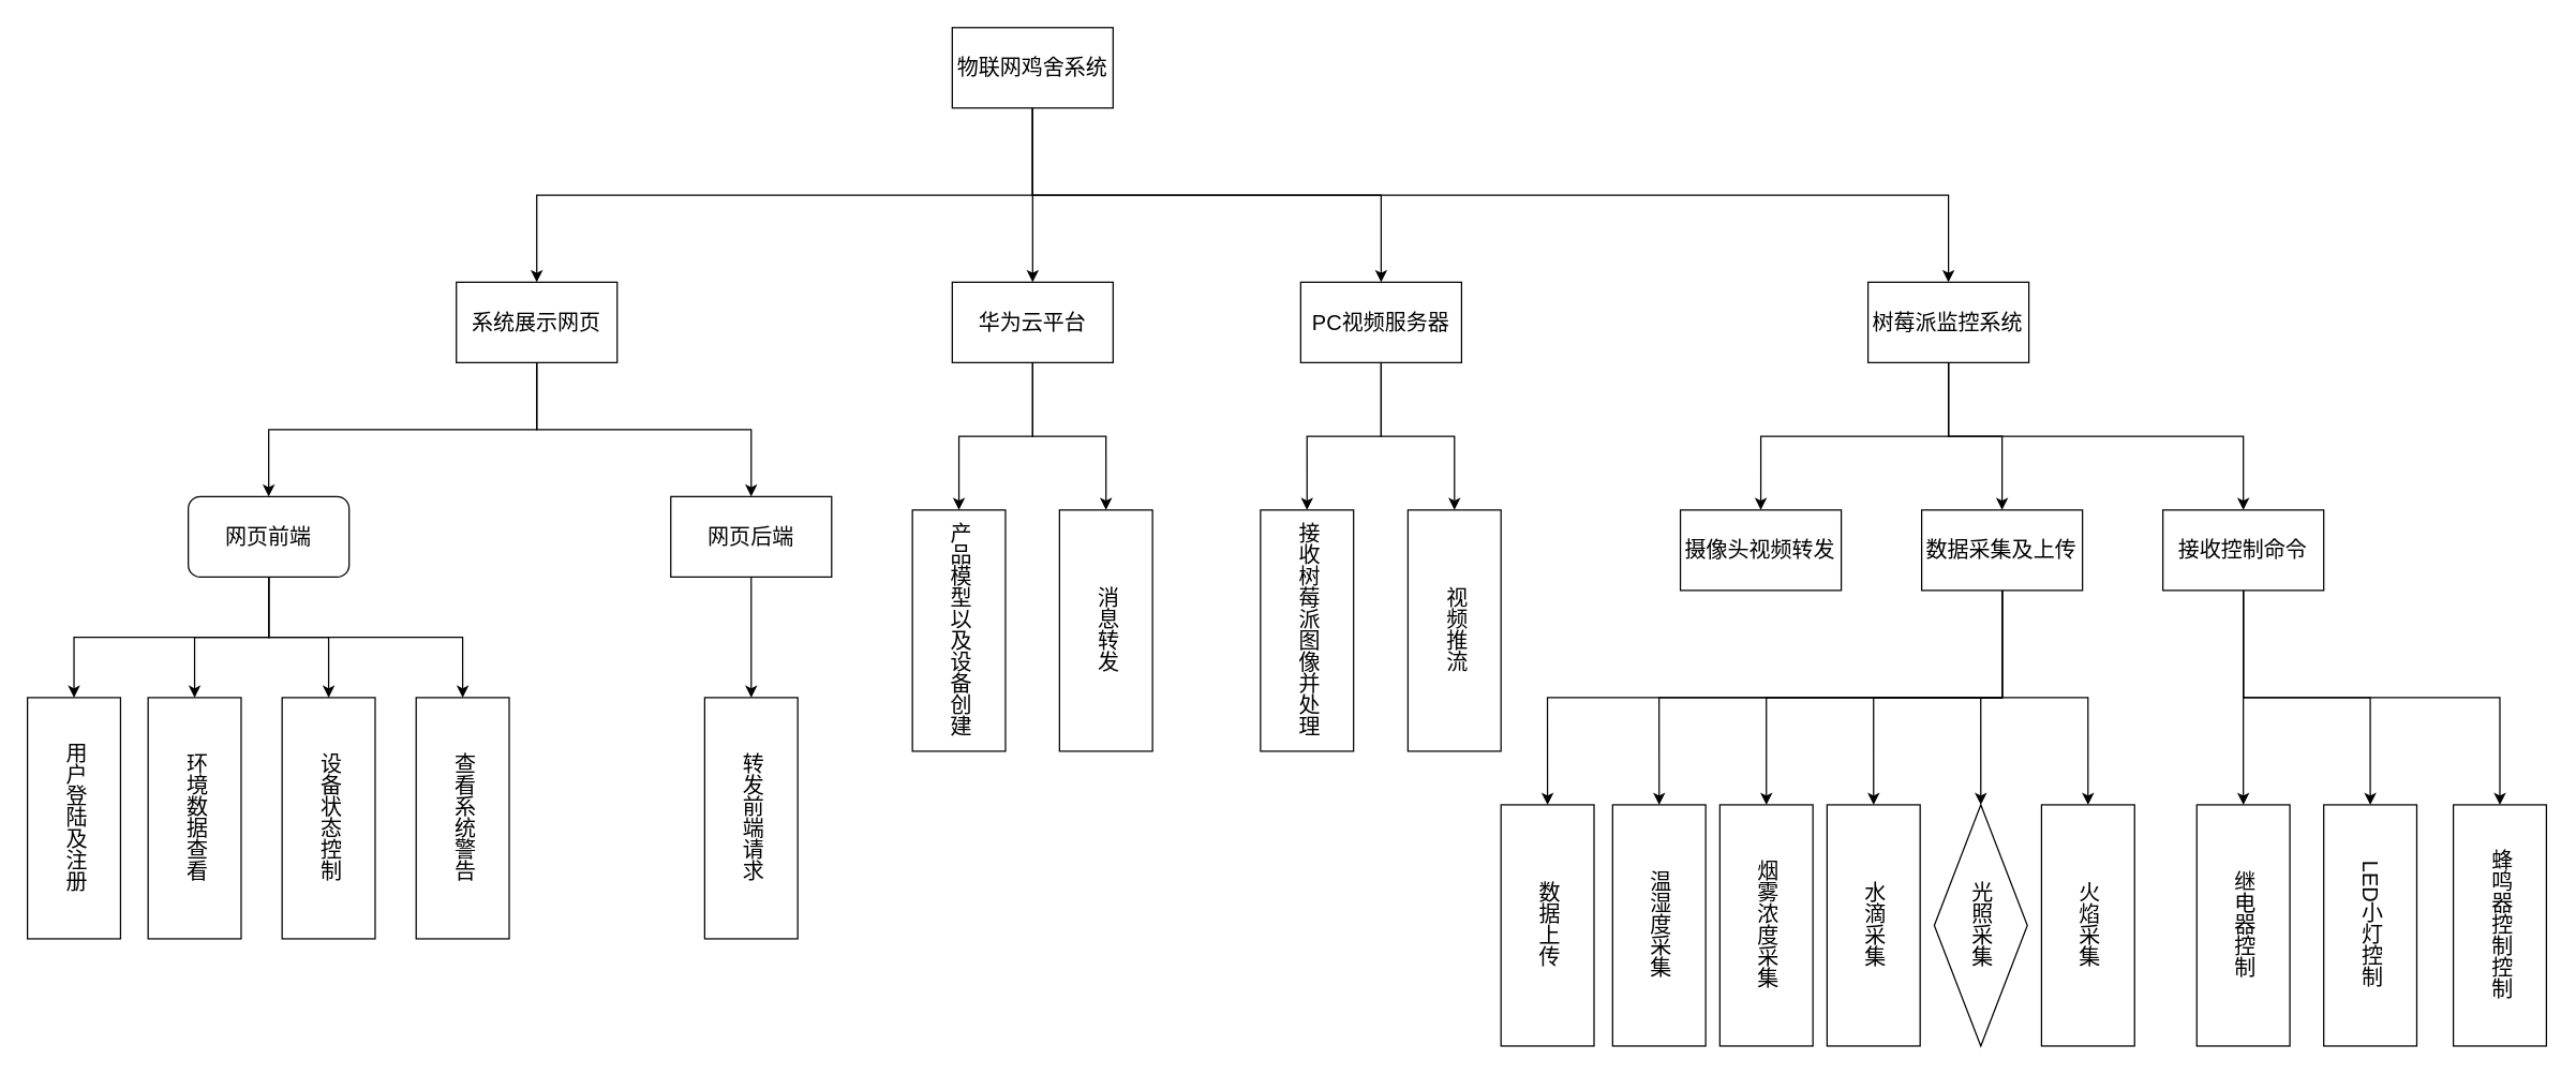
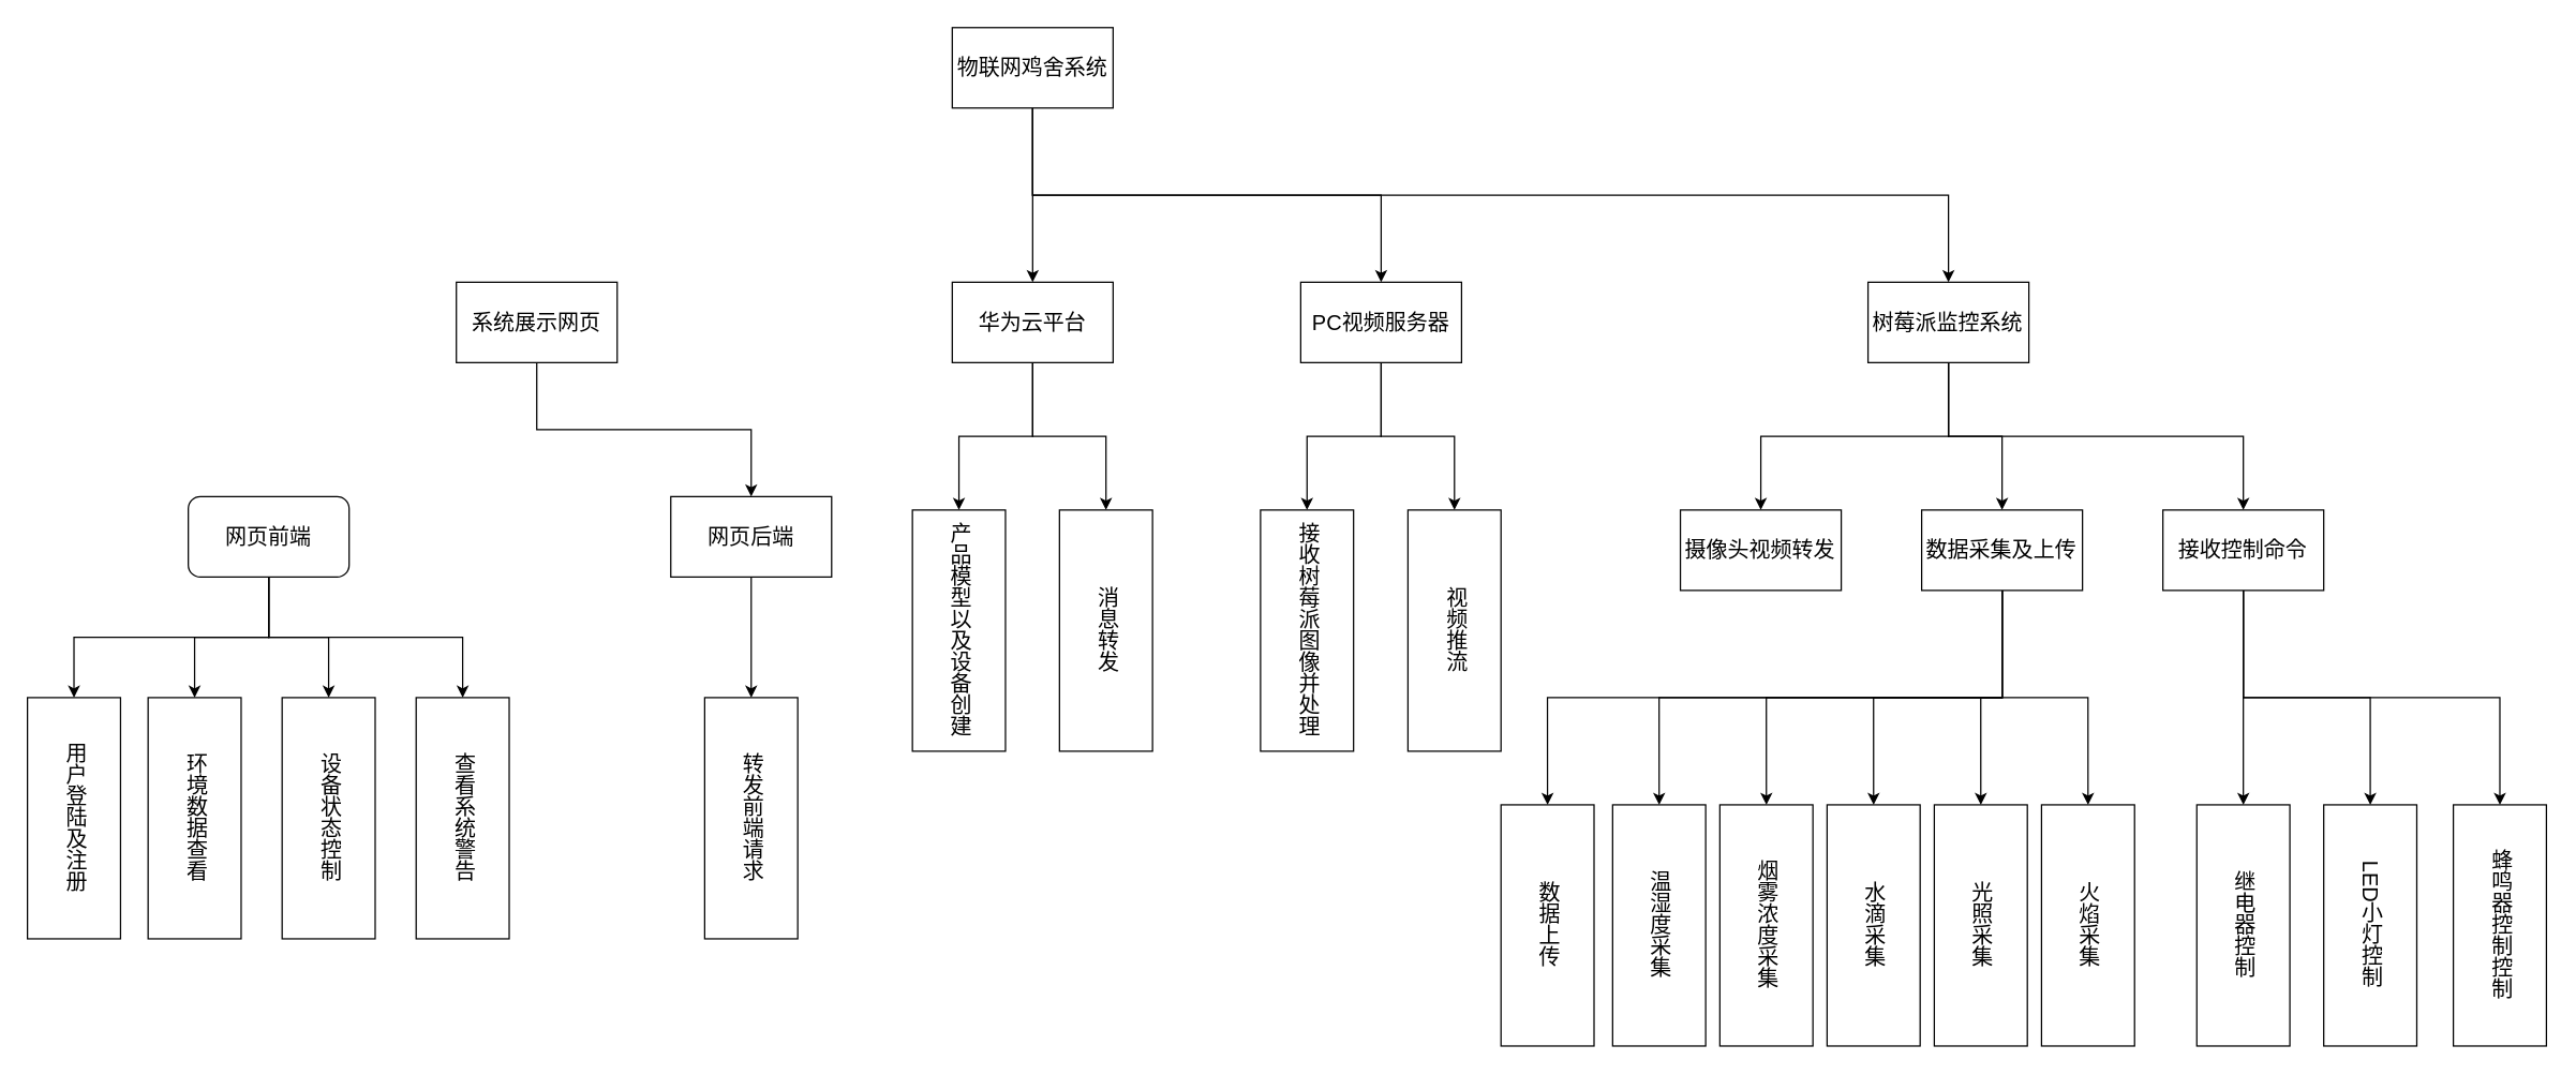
- <mxCell id="2" style="edgeStyle=orthogonalEdgeStyle;rounded=0;orthogonalLoop=1;jettySize=auto;html=1;exitX=0.5;exitY=1;exitDx=0;exitDy=0;entryX=0.5;entryY=0;entryDx=0;entryDy=0;" edge="1" parent="1" source="6" target="9"><mxGeometry relative="1" as="geometry"><mxPoint x="770" y="160" as="targetPoint" /></mxGeometry></mxCell>
- <mxCell id="7" style="edgeStyle=orthogonalEdgeStyle;rounded=0;orthogonalLoop=1;jettySize=auto;html=1;exitX=0.5;exitY=1;exitDx=0;exitDy=0;" edge="1" parent="1" source="9" target="21"><mxGeometry relative="1" as="geometry"><mxPoint x="310" y="340" as="targetPoint" /></mxGeometry></mxCell>
- <mxCell id="52" value="&lt;font style=&quot;font-size: 16px;&quot;&gt;光照采集&lt;/font&gt;" style="rhombus;whiteSpace=wrap;html=1;textDirection=vertical-lr;" vertex="1" parent="1"><mxGeometry x="1442.72" y="600" width="69.43" height="180" as="geometry" /></mxCell>
+ <mxCell id="52" value="&lt;font style=&quot;font-size: 16px;&quot;&gt;光照采集&lt;/font&gt;" style="rounded=0;whiteSpace=wrap;html=1;textDirection=vertical-lr;" vertex="1" parent="1"><mxGeometry x="1442.72" y="600" width="69.43" height="180" as="geometry" /></mxCell>
